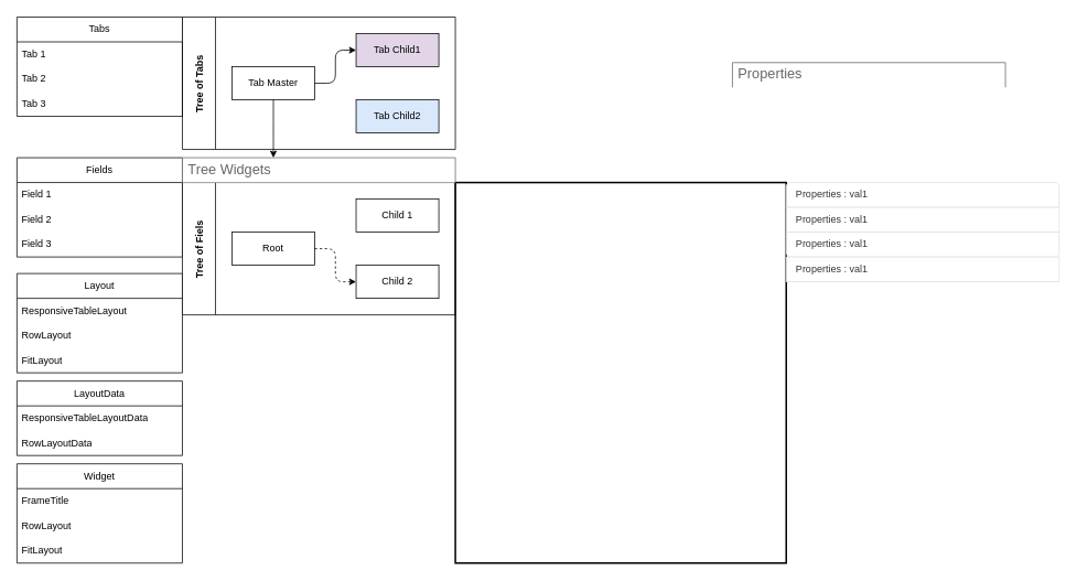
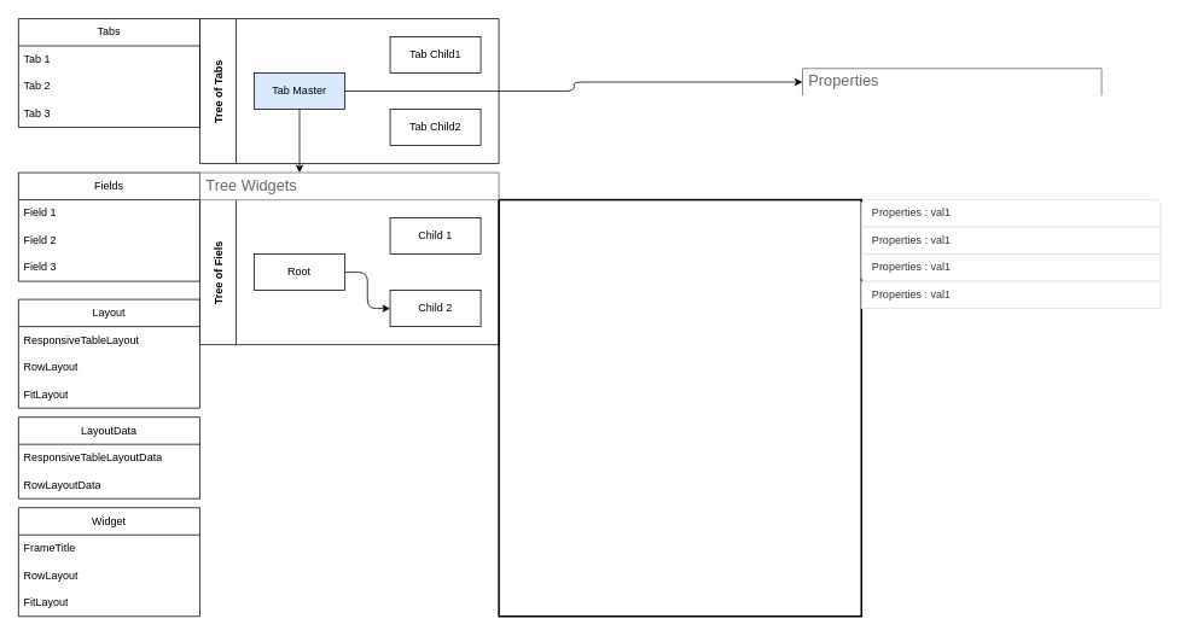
- <mxCell id="32" value="Tab Child1" style="whiteSpace=wrap;html=1;fillColor=#e1d5e7;" vertex="1" parent="30"><mxGeometry x="210" y="20" width="100" height="40" as="geometry" /></mxCell>
+ <mxCell id="32" value="Tab Child1" style="whiteSpace=wrap;html=1;" vertex="1" parent="30"><mxGeometry x="210" y="20" width="100" height="40" as="geometry" /></mxCell>
- <mxCell id="33" value="" style="edgeStyle=elbowEdgeStyle;elbow=horizontal;html=1;rounded=1;curved=0;sourcePerimeterSpacing=0;targetPerimeterSpacing=0;startSize=6;endSize=6;" edge="1" parent="30" source="31" target="32"><mxGeometry relative="1" as="geometry" /></mxCell>
+ <mxCell id="33" value="" style="edgeStyle=elbowEdgeStyle;elbow=horizontal;html=1;rounded=1;curved=0;sourcePerimeterSpacing=0;targetPerimeterSpacing=0;startSize=6;endSize=6;" edge="1" parent="30" source="31" target="24"><mxGeometry relative="1" as="geometry" /></mxCell>
- <mxCell id="31" value="Tab Master" style="whiteSpace=wrap;html=1;" vertex="1" parent="30"><mxGeometry x="60" y="60" width="100" height="40" as="geometry" /></mxCell>
+ <mxCell id="31" value="Tab Master" style="whiteSpace=wrap;html=1;fillColor=#dae8fc;" vertex="1" parent="30"><mxGeometry x="60" y="60" width="100" height="40" as="geometry" /></mxCell>
- <mxCell id="34" value="Tab Child2" style="whiteSpace=wrap;html=1;fillColor=#dae8fc;" vertex="1" parent="30"><mxGeometry x="210" y="100" width="100" height="40" as="geometry" /></mxCell>
+ <mxCell id="34" value="Tab Child2" style="whiteSpace=wrap;html=1;" vertex="1" parent="30"><mxGeometry x="210" y="100" width="100" height="40" as="geometry" /></mxCell>
- <mxCell id="22" value="" style="edgeStyle=elbowEdgeStyle;elbow=horizontal;html=1;rounded=1;curved=0;sourcePerimeterSpacing=0;targetPerimeterSpacing=0;startSize=6;endSize=6;dashed=1;" edge="1" parent="18" source="19" target="21"><mxGeometry relative="1" as="geometry" /></mxCell>
+ <mxCell id="22" value="" style="edgeStyle=elbowEdgeStyle;elbow=horizontal;html=1;rounded=1;curved=0;sourcePerimeterSpacing=0;targetPerimeterSpacing=0;startSize=6;endSize=6;" edge="1" parent="18" source="19" target="21"><mxGeometry relative="1" as="geometry" /></mxCell>
